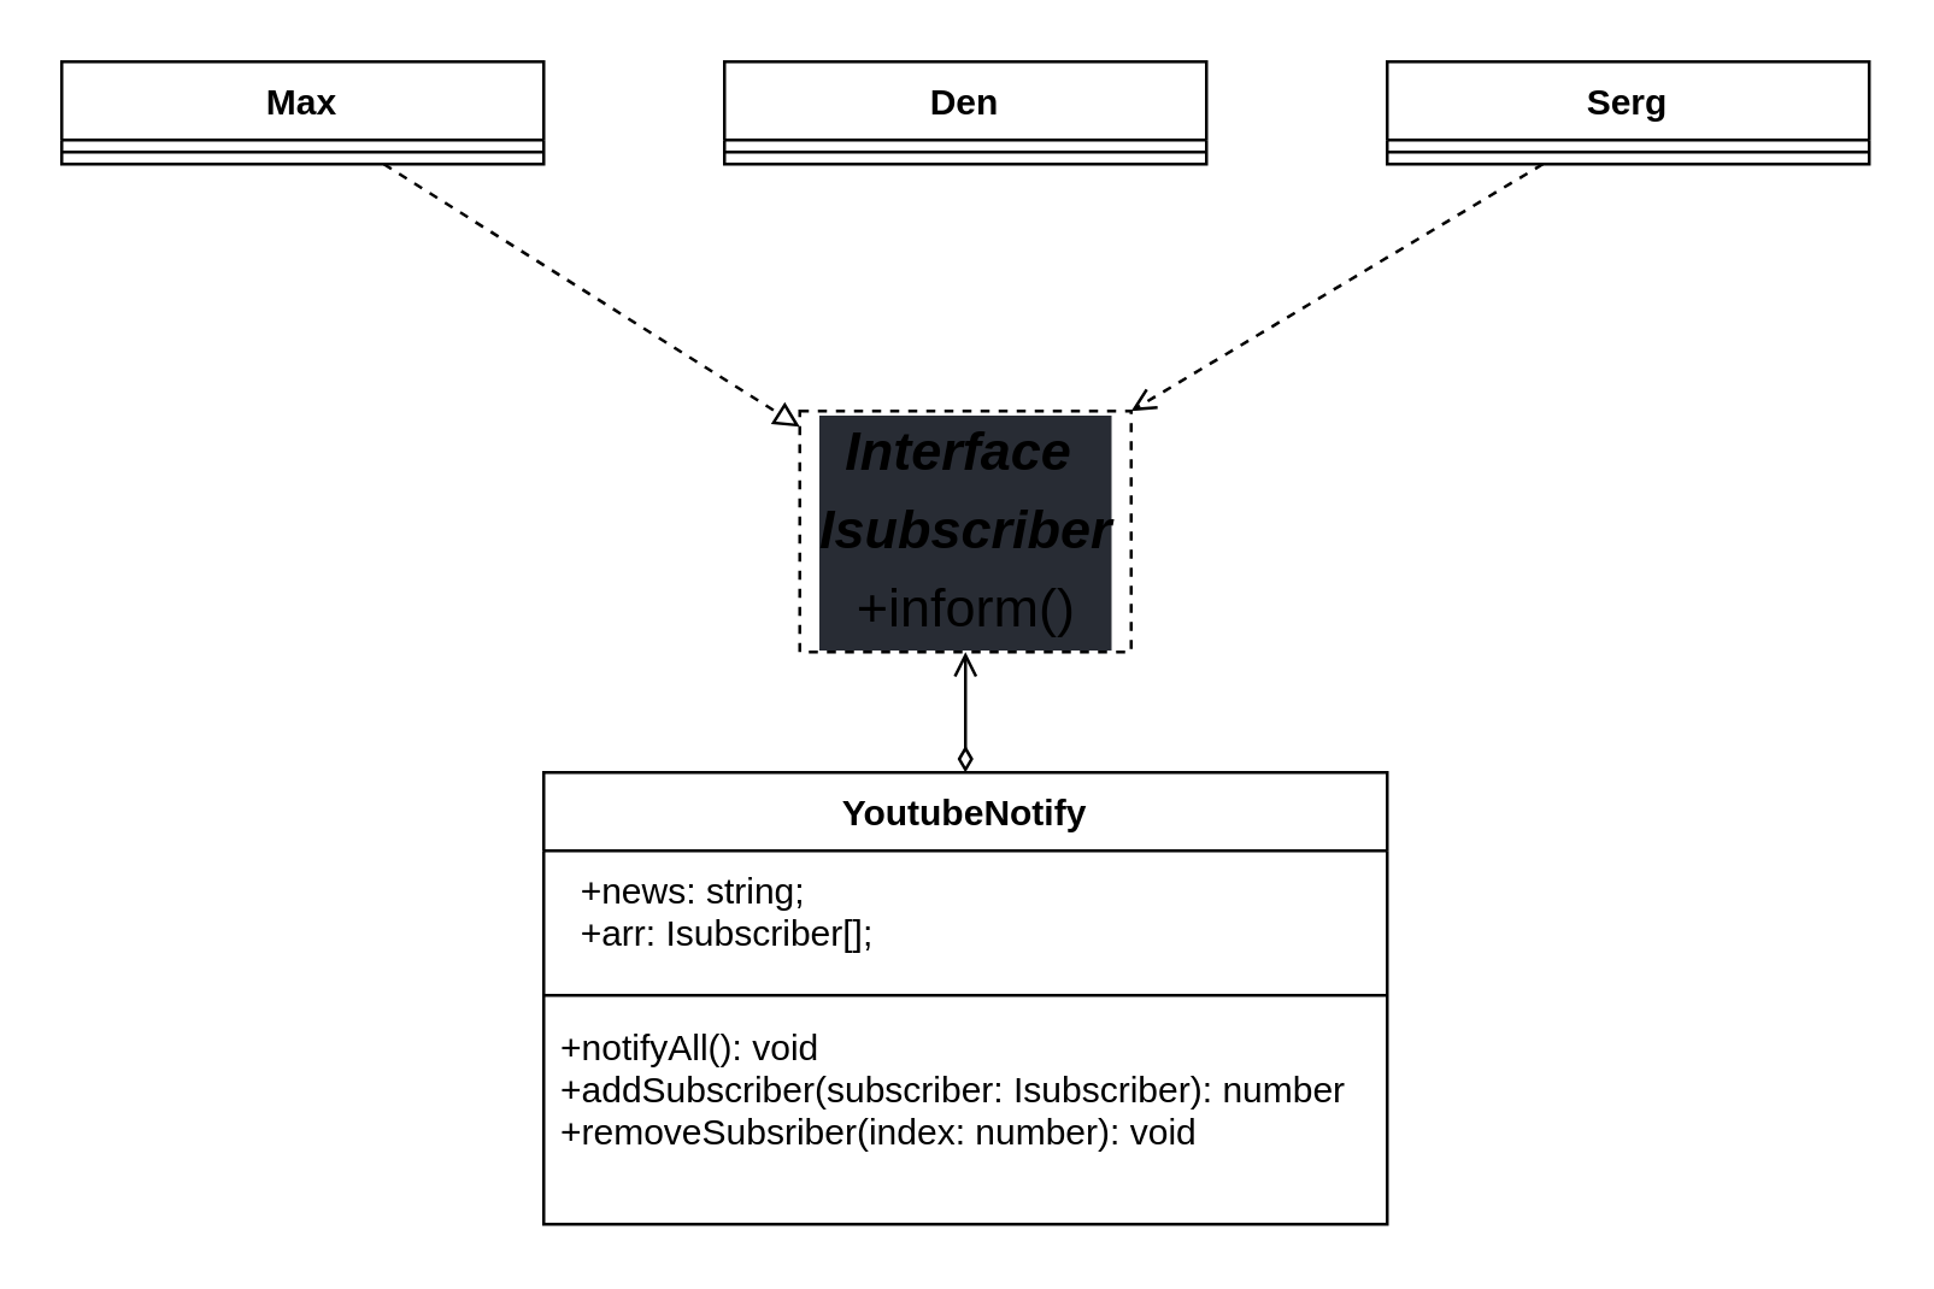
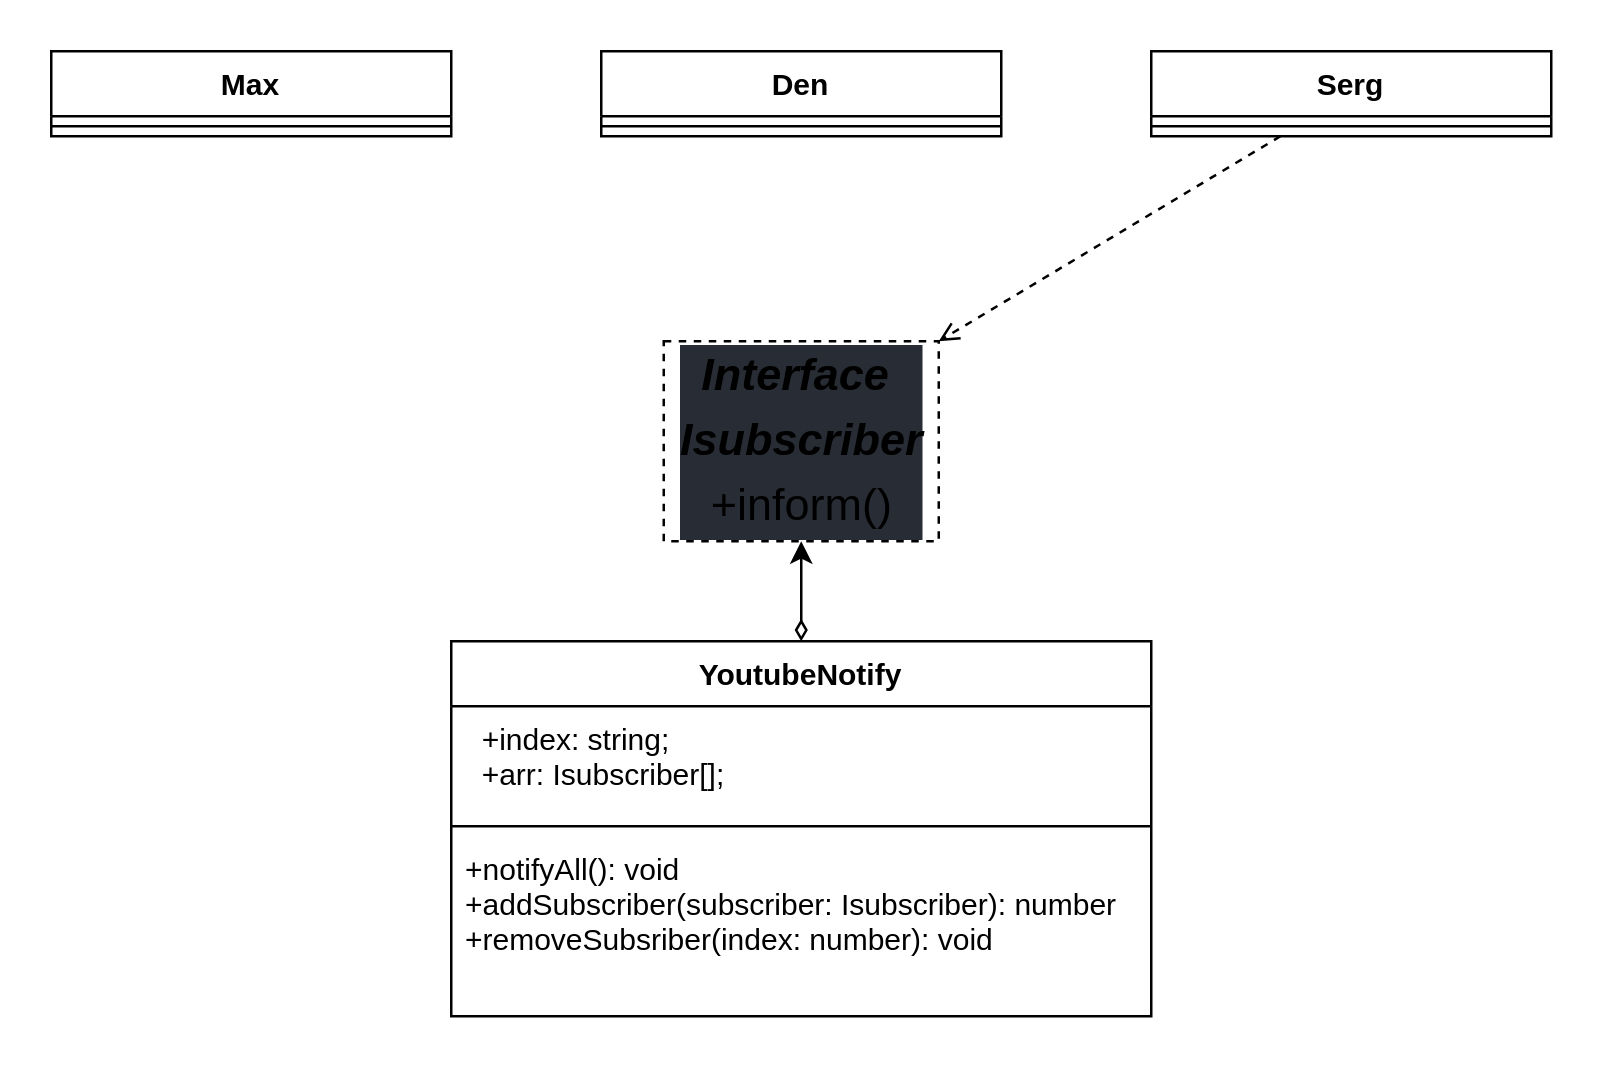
- <mxCell id="7" style="edgeStyle=none;html=1;endArrow=block;endFill=0;dashed=1;" parent="1" source="8" target="10" edge="1"><mxGeometry relative="1" as="geometry" /></mxCell>
- <mxCell id="11" style="edgeStyle=none;html=1;endArrow=open;endFill=1;startArrow=diamondThin;startFill=0;" parent="1" source="12" target="10" edge="1"><mxGeometry relative="1" as="geometry" /></mxCell>
+ <mxCell id="11" style="edgeStyle=none;html=1;endArrow=classic;endFill=1;startArrow=diamondThin;startFill=0;" parent="1" source="12" target="10" edge="1"><mxGeometry relative="1" as="geometry" /></mxCell>
- <mxCell id="13" value="  +news: string;&#10;  +arr: Isubscriber[];" style="text;strokeColor=none;fillColor=none;align=left;verticalAlign=top;spacingLeft=4;spacingRight=4;overflow=hidden;rotatable=0;points=[[0,0.5],[1,0.5]];portConstraint=eastwest;" parent="12" vertex="1"><mxGeometry y="26" width="280" height="44" as="geometry" /></mxCell>
+ <mxCell id="13" value="  +index: string;&#10;  +arr: Isubscriber[];" style="text;strokeColor=none;fillColor=none;align=left;verticalAlign=top;spacingLeft=4;spacingRight=4;overflow=hidden;rotatable=0;points=[[0,0.5],[1,0.5]];portConstraint=eastwest;" parent="12" vertex="1"><mxGeometry y="26" width="280" height="44" as="geometry" /></mxCell>
